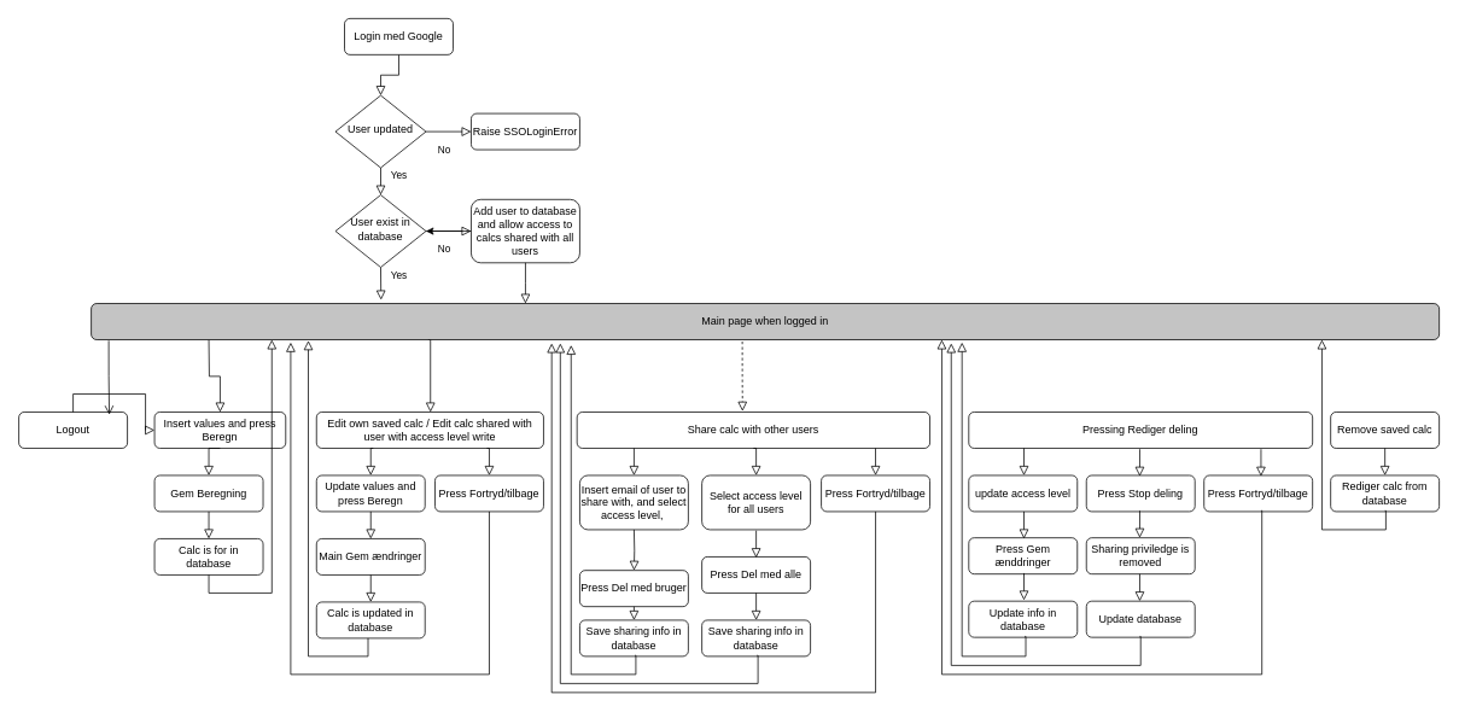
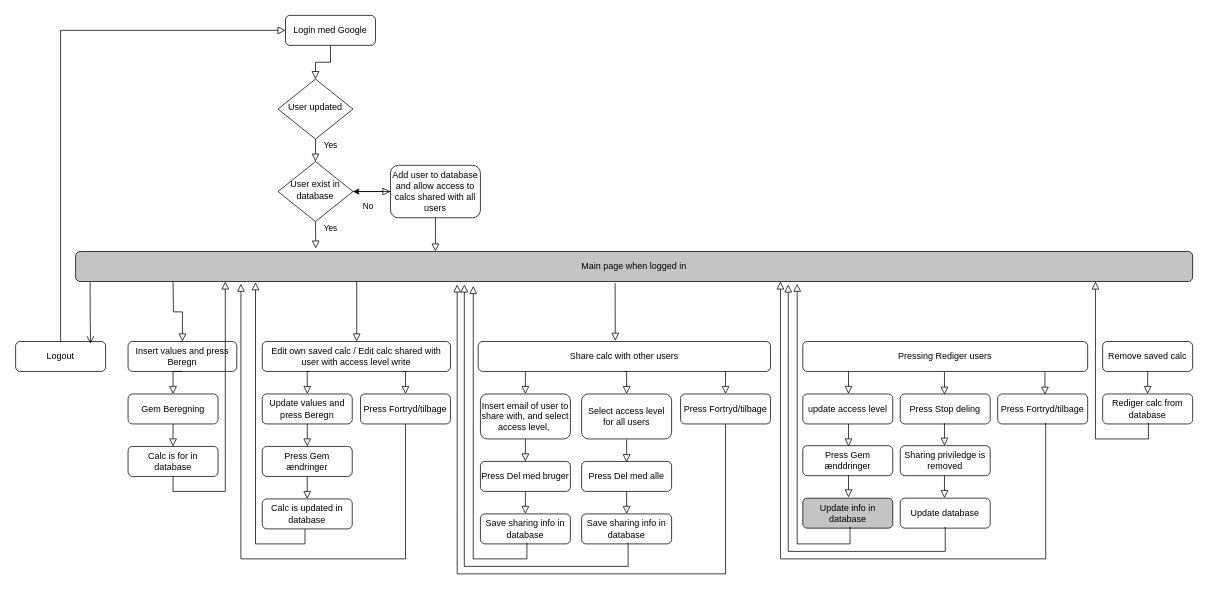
- <mxCell id="5" value="No" style="edgeStyle=orthogonalEdgeStyle;rounded=0;html=1;jettySize=auto;orthogonalLoop=1;fontSize=11;endArrow=block;endFill=0;endSize=8;strokeWidth=1;shadow=0;labelBackgroundColor=none;entryX=0;entryY=0.5;entryDx=0;entryDy=0;" parent="1" source="6" target="7" edge="1"><mxGeometry x="-0.2" y="-20" relative="1" as="geometry"><mxPoint as="offset" /><mxPoint x="520" y="165" as="targetPoint" /><Array as="points"><mxPoint x="510" y="145" /><mxPoint x="510" y="145" /></Array></mxGeometry></mxCell>
- <mxCell id="7" value="Raise SSOLoginError" style="rounded=1;whiteSpace=wrap;html=1;fontSize=12;glass=0;strokeWidth=1;shadow=0;" parent="1" vertex="1"><mxGeometry x="520" y="125" width="120" height="40" as="geometry" /></mxCell>
- <mxCell id="55" value="" style="rounded=0;html=1;jettySize=auto;orthogonalLoop=1;fontSize=11;endArrow=block;endFill=0;endSize=8;strokeWidth=1;shadow=0;labelBackgroundColor=none;edgeStyle=orthogonalEdgeStyle;exitX=0.483;exitY=1.05;exitDx=0;exitDy=0;exitPerimeter=0;entryX=0.469;entryY=-0.025;entryDx=0;entryDy=0;entryPerimeter=0;dashed=1;" edge="1" parent="1" source="12" target="24"><mxGeometry x="0.333" y="20" relative="1" as="geometry"><mxPoint as="offset" /><mxPoint x="240" y="385" as="sourcePoint" /><mxPoint x="240" y="465" as="targetPoint" /></mxGeometry></mxCell>
+ <mxCell id="55" value="" style="rounded=0;html=1;jettySize=auto;orthogonalLoop=1;fontSize=11;endArrow=block;endFill=0;endSize=8;strokeWidth=1;shadow=0;labelBackgroundColor=none;edgeStyle=orthogonalEdgeStyle;exitX=0.483;exitY=1.05;exitDx=0;exitDy=0;exitPerimeter=0;entryX=0.469;entryY=-0.025;entryDx=0;entryDy=0;entryPerimeter=0;" edge="1" parent="1" source="12" target="24"><mxGeometry x="0.333" y="20" relative="1" as="geometry"><mxPoint as="offset" /><mxPoint x="240" y="385" as="sourcePoint" /><mxPoint x="240" y="465" as="targetPoint" /></mxGeometry></mxCell>
- <mxCell id="14" value="" style="edgeStyle=orthogonalEdgeStyle;rounded=0;html=1;jettySize=auto;orthogonalLoop=1;fontSize=11;endArrow=block;endFill=0;endSize=8;strokeWidth=1;shadow=0;labelBackgroundColor=none;exitX=0.5;exitY=0;exitDx=0;exitDy=0;" edge="1" parent="1" source="13" target="10"><mxGeometry y="10" relative="1" as="geometry"><mxPoint as="offset" /><mxPoint x="370" y="365" as="sourcePoint" /><mxPoint x="300" y="365" as="targetPoint" /></mxGeometry></mxCell>
+ <mxCell id="14" value="" style="edgeStyle=orthogonalEdgeStyle;rounded=0;html=1;jettySize=auto;orthogonalLoop=1;fontSize=11;endArrow=block;endFill=0;endSize=8;strokeWidth=1;shadow=0;labelBackgroundColor=none;exitX=0.5;exitY=0;exitDx=0;exitDy=0;entryX=0;entryY=0.5;entryDx=0;entryDy=0;" edge="1" parent="1" source="13" target="3"><mxGeometry y="10" relative="1" as="geometry"><mxPoint as="offset" /><mxPoint x="370" y="365" as="sourcePoint" /><mxPoint x="300" y="365" as="targetPoint" /></mxGeometry></mxCell>
- <mxCell id="44" value="Pressing Rediger deling" style="rounded=1;whiteSpace=wrap;html=1;fontSize=12;glass=0;strokeWidth=1;shadow=0;" vertex="1" parent="1"><mxGeometry x="1070" y="455" width="380" height="40" as="geometry" /></mxCell>
+ <mxCell id="44" value="Pressing Rediger users" style="rounded=1;whiteSpace=wrap;html=1;fontSize=12;glass=0;strokeWidth=1;shadow=0;" vertex="1" parent="1"><mxGeometry x="1070" y="455" width="380" height="40" as="geometry" /></mxCell>
- <mxCell id="28" value="Main Gem ændringer" style="rounded=1;whiteSpace=wrap;html=1;fontSize=12;glass=0;strokeWidth=1;shadow=0;" vertex="1" parent="1"><mxGeometry x="349" y="595" width="120" height="40" as="geometry" /></mxCell>
+ <mxCell id="28" value="Press Gem ændringer" style="rounded=1;whiteSpace=wrap;html=1;fontSize=12;glass=0;strokeWidth=1;shadow=0;" vertex="1" parent="1"><mxGeometry x="349" y="595" width="120" height="40" as="geometry" /></mxCell>
- <mxCell id="38" value="Press Del med bruger" style="rounded=1;whiteSpace=wrap;html=1;fontSize=12;glass=0;strokeWidth=1;shadow=0;" vertex="1" parent="1"><mxGeometry x="640" y="630" width="120" height="40" as="geometry" /></mxCell>
+ <mxCell id="38" value="Press Del med bruger" style="rounded=1;whiteSpace=wrap;html=1;fontSize=12;glass=0;strokeWidth=1;shadow=0;" vertex="1" parent="1"><mxGeometry x="640" y="615" width="120" height="40" as="geometry" /></mxCell>
- <mxCell id="49" value="Update info in database" style="rounded=1;whiteSpace=wrap;html=1;fontSize=12;glass=0;strokeWidth=1;shadow=0;" vertex="1" parent="1"><mxGeometry x="1070" y="664" width="120" height="40" as="geometry" /></mxCell>
+ <mxCell id="49" value="Update info in database" style="rounded=1;whiteSpace=wrap;html=1;fontSize=12;glass=0;strokeWidth=1;shadow=0;fillColor=#c4c4c4;" vertex="1" parent="1"><mxGeometry x="1070" y="664" width="120" height="40" as="geometry" /></mxCell>
